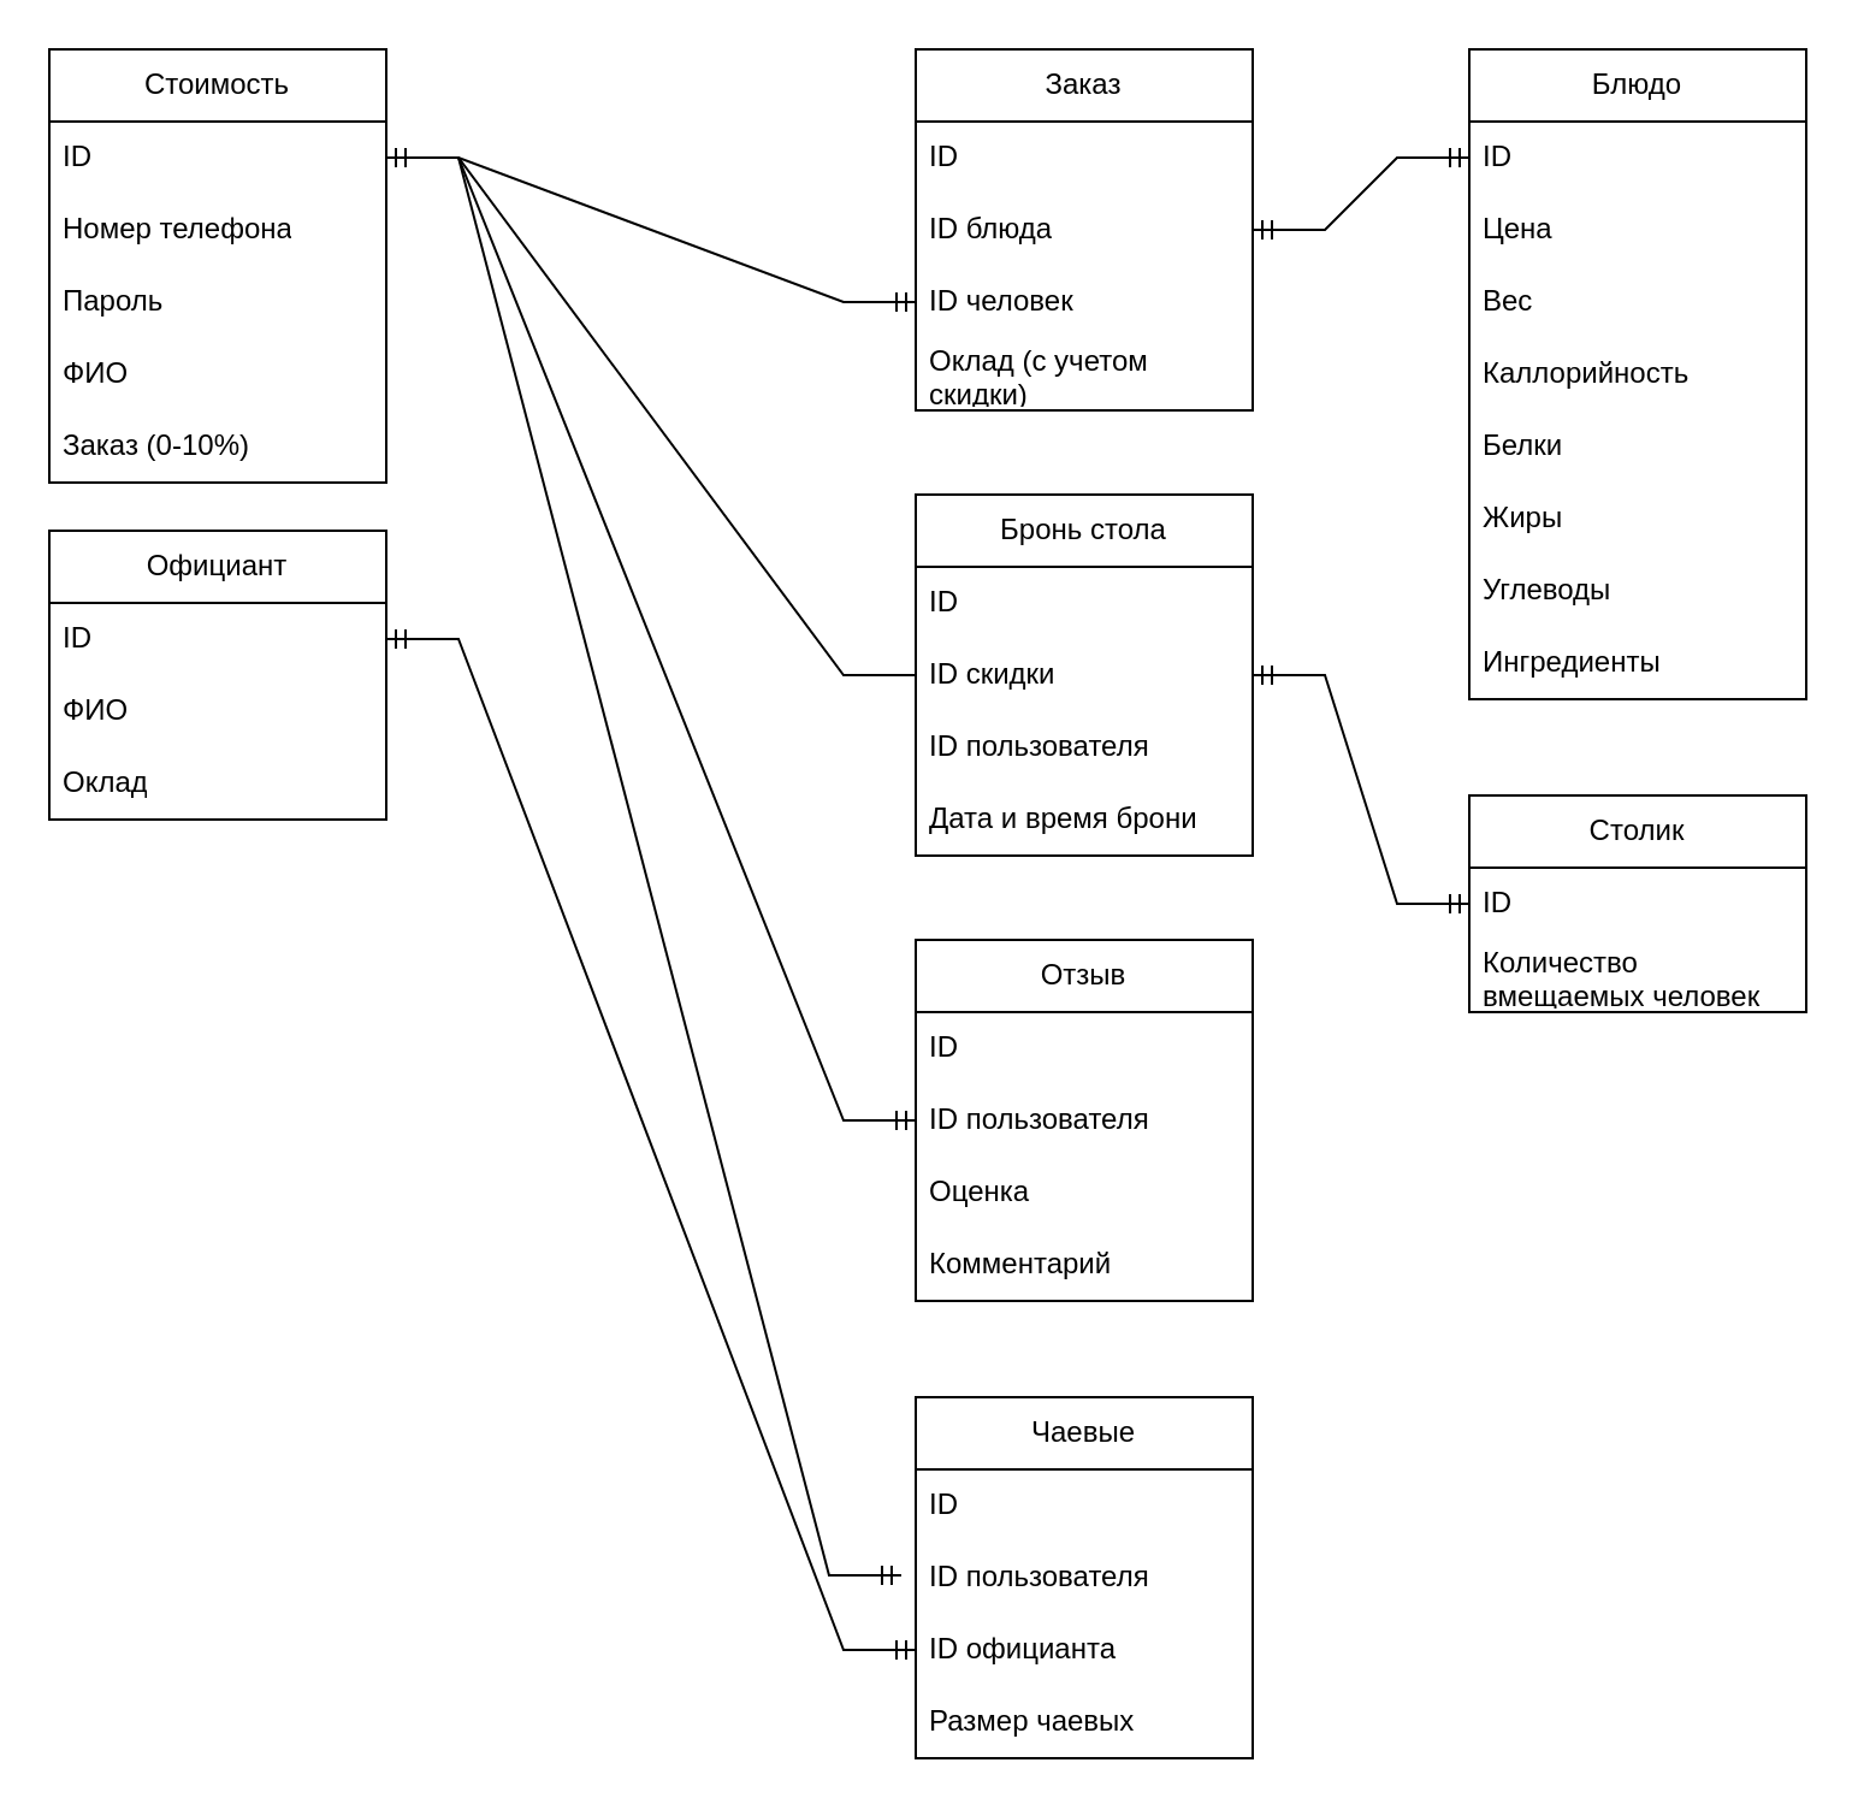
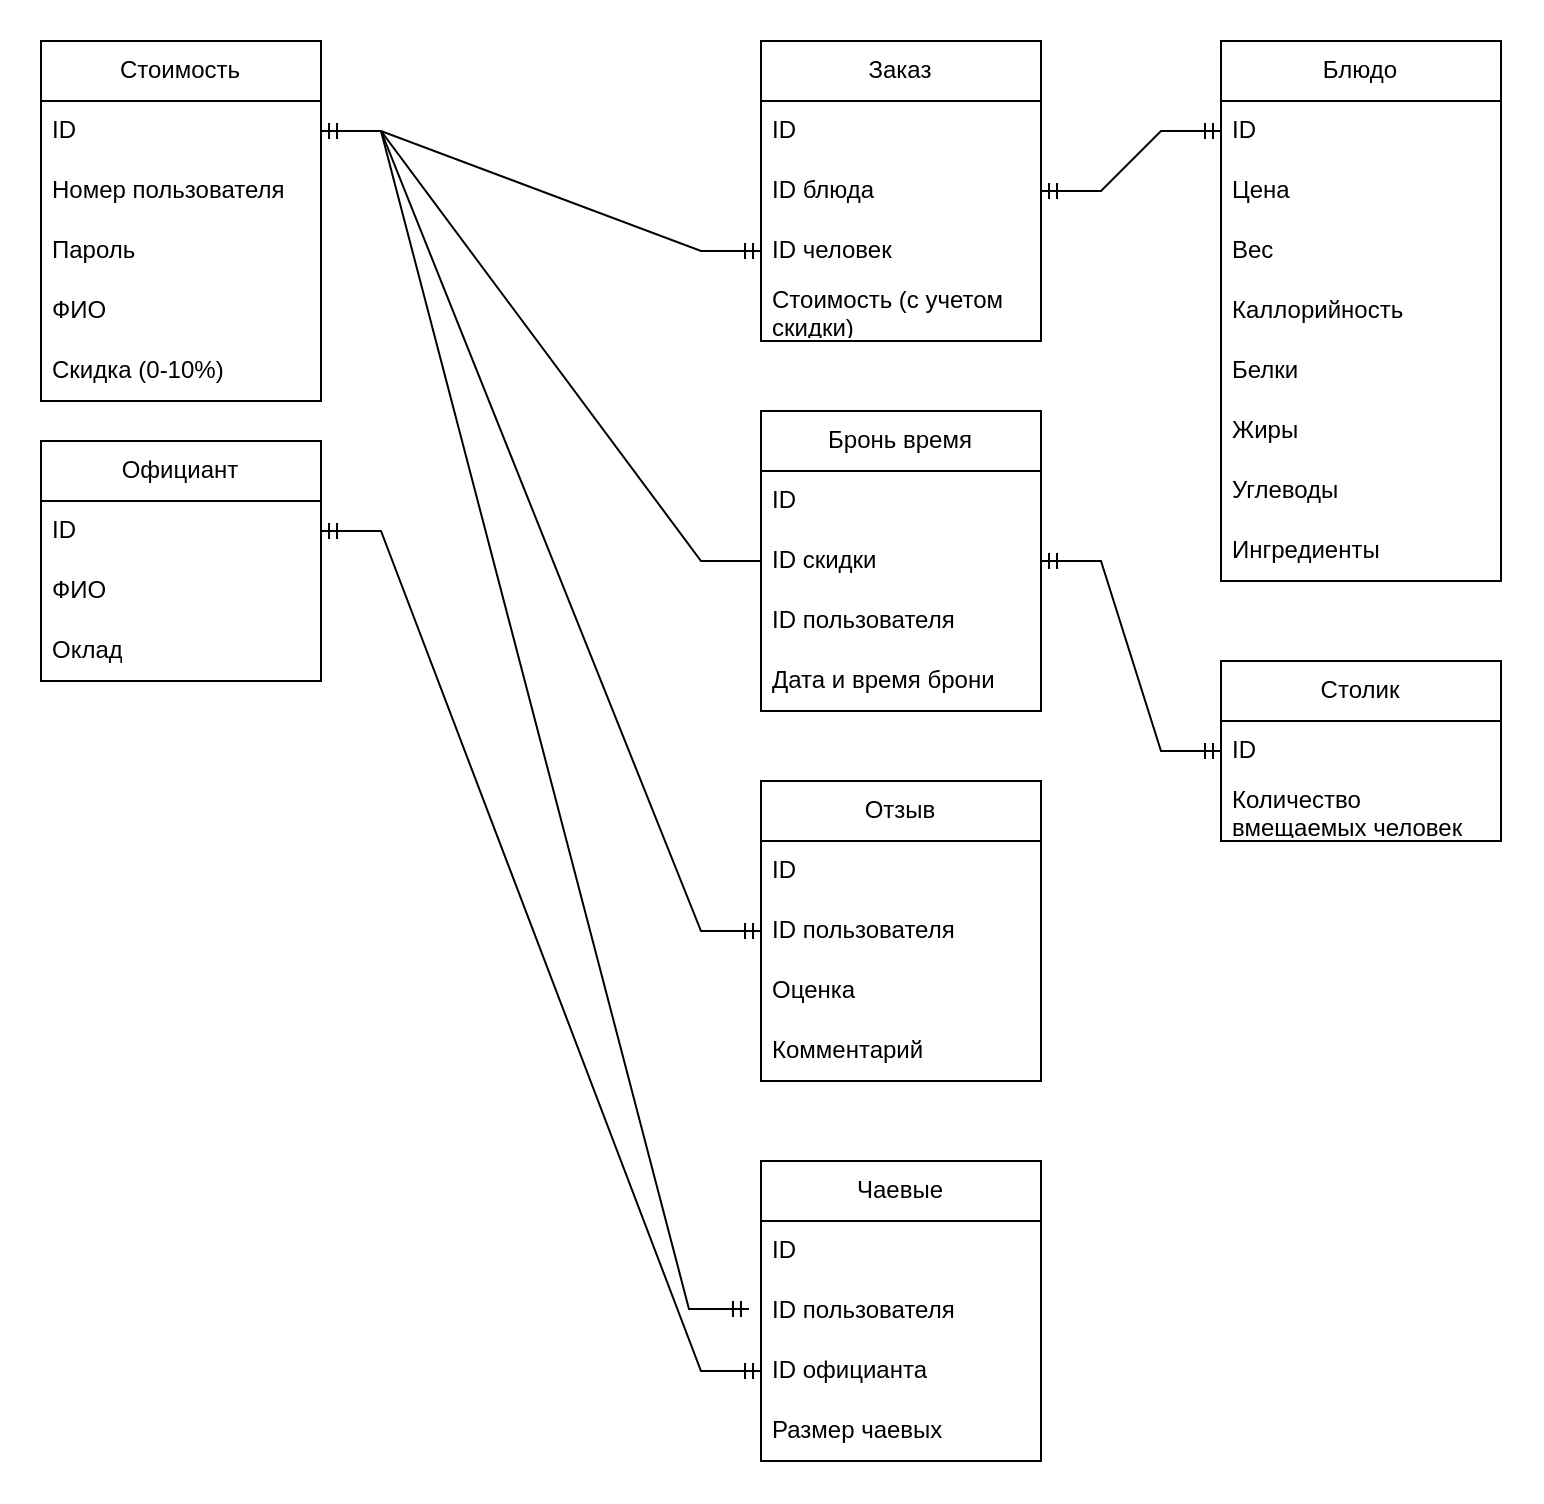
- <mxCell id="4" value="Номер телефона" style="text;strokeColor=none;fillColor=none;align=left;verticalAlign=middle;spacingLeft=4;spacingRight=4;overflow=hidden;points=[[0,0.5],[1,0.5]];portConstraint=eastwest;rotatable=0;whiteSpace=wrap;html=1;" vertex="1" parent="2"><mxGeometry y="60" width="140" height="30" as="geometry" /></mxCell>
+ <mxCell id="4" value="Номер пользователя" style="text;strokeColor=none;fillColor=none;align=left;verticalAlign=middle;spacingLeft=4;spacingRight=4;overflow=hidden;points=[[0,0.5],[1,0.5]];portConstraint=eastwest;rotatable=0;whiteSpace=wrap;html=1;" vertex="1" parent="2"><mxGeometry y="60" width="140" height="30" as="geometry" /></mxCell>
- <mxCell id="21" value="Оклад (с учетом скидки)" style="text;strokeColor=none;fillColor=none;align=left;verticalAlign=middle;spacingLeft=4;spacingRight=4;overflow=hidden;points=[[0,0.5],[1,0.5]];portConstraint=eastwest;rotatable=0;whiteSpace=wrap;html=1;" vertex="1" parent="17"><mxGeometry y="120" width="140" height="30" as="geometry" /></mxCell>
+ <mxCell id="21" value="Стоимость (с учетом скидки)" style="text;strokeColor=none;fillColor=none;align=left;verticalAlign=middle;spacingLeft=4;spacingRight=4;overflow=hidden;points=[[0,0.5],[1,0.5]];portConstraint=eastwest;rotatable=0;whiteSpace=wrap;html=1;" vertex="1" parent="17"><mxGeometry y="120" width="140" height="30" as="geometry" /></mxCell>
- <mxCell id="7" value="Заказ (0-10%)" style="text;strokeColor=none;fillColor=none;align=left;verticalAlign=middle;spacingLeft=4;spacingRight=4;overflow=hidden;points=[[0,0.5],[1,0.5]];portConstraint=eastwest;rotatable=0;whiteSpace=wrap;html=1;" vertex="1" parent="2"><mxGeometry y="150" width="140" height="30" as="geometry" /></mxCell>
+ <mxCell id="7" value="Скидка (0-10%)" style="text;strokeColor=none;fillColor=none;align=left;verticalAlign=middle;spacingLeft=4;spacingRight=4;overflow=hidden;points=[[0,0.5],[1,0.5]];portConstraint=eastwest;rotatable=0;whiteSpace=wrap;html=1;" vertex="1" parent="2"><mxGeometry y="150" width="140" height="30" as="geometry" /></mxCell>
- <mxCell id="31" value="Бронь стола" style="swimlane;fontStyle=0;childLayout=stackLayout;horizontal=1;startSize=30;horizontalStack=0;resizeParent=1;resizeParentMax=0;resizeLast=0;collapsible=1;marginBottom=0;whiteSpace=wrap;html=1;" vertex="1" parent="1"><mxGeometry x="380" y="205" width="140" height="150" as="geometry" /></mxCell>
+ <mxCell id="31" value="Бронь время" style="swimlane;fontStyle=0;childLayout=stackLayout;horizontal=1;startSize=30;horizontalStack=0;resizeParent=1;resizeParentMax=0;resizeLast=0;collapsible=1;marginBottom=0;whiteSpace=wrap;html=1;" vertex="1" parent="1"><mxGeometry x="380" y="205" width="140" height="150" as="geometry" /></mxCell>
